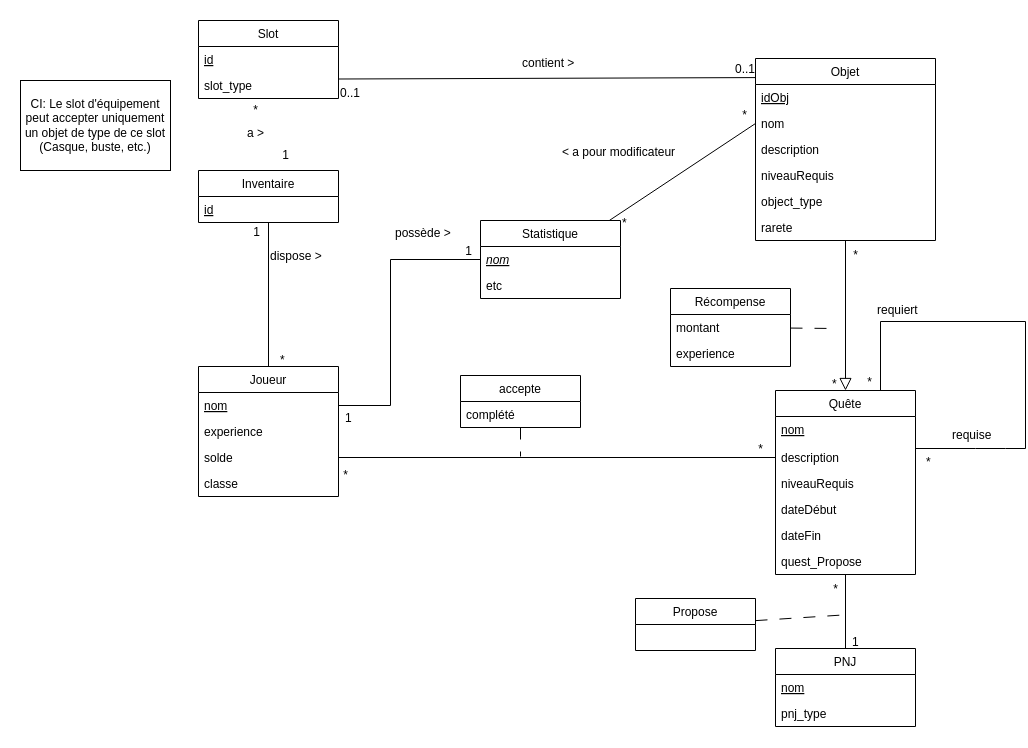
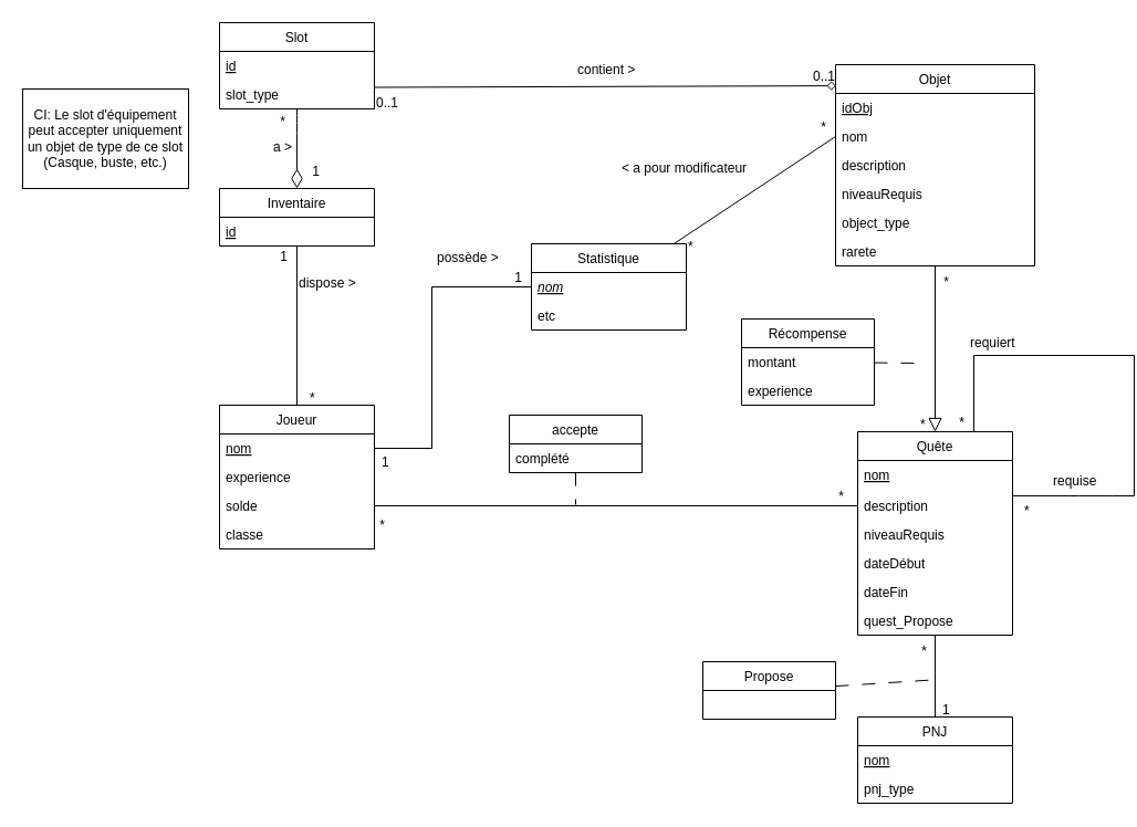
- <mxCell id="57" value="" style="endArrow=none;html=1;rounded=0;align=center;verticalAlign=top;endFill=0;labelBackgroundColor=none;exitX=1;exitY=0.75;exitDx=0;exitDy=0;entryX=0.002;entryY=-0.266;entryDx=0;entryDy=0;entryPerimeter=0;" parent="1" source="13" target="19" edge="1"><mxGeometry relative="1" as="geometry"><mxPoint x="670" y="70" as="sourcePoint" /><mxPoint x="830" y="70" as="targetPoint" /></mxGeometry></mxCell>
+ <mxCell id="57" value="" style="endArrow=diamond;html=1;rounded=0;align=center;verticalAlign=top;endFill=0;labelBackgroundColor=none;exitX=1;exitY=0.75;exitDx=0;exitDy=0;entryX=0.002;entryY=-0.266;entryDx=0;entryDy=0;entryPerimeter=0;" parent="1" source="13" target="19" edge="1"><mxGeometry relative="1" as="geometry"><mxPoint x="670" y="70" as="sourcePoint" /><mxPoint x="830" y="70" as="targetPoint" /></mxGeometry></mxCell>
+ <mxCell id="16" style="edgeStyle=orthogonalEdgeStyle;html=1;endArrow=diamondThin;endFill=0;endSize=15;" parent="1" target="44" edge="1" source="13"><mxGeometry relative="1" as="geometry"><Array as="points"><mxPoint x="268" y="110" /><mxPoint x="268" y="110" /></Array><mxPoint x="113" y="112" as="sourcePoint" /></mxGeometry></mxCell>
